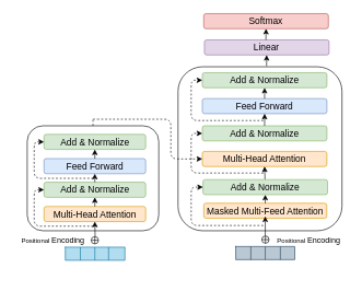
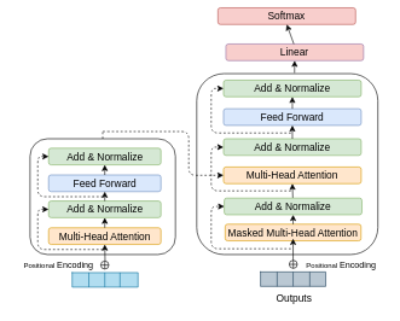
- <mxCell id="30" value="Softmax" style="rounded=1;whiteSpace=wrap;html=1;fontSize=14;fillColor=#f8cecc;strokeColor=#b85450;" vertex="1" parent="1"><mxGeometry x="310.25" y="20" width="190" height="23" as="geometry" /></mxCell>
+ <mxCell id="30" value="Softmax" style="rounded=1;whiteSpace=wrap;html=1;fontSize=14;fillColor=#f8cecc;strokeColor=#b85450;" vertex="1" parent="1"><mxGeometry x="300.25" y="10" width="190" height="23" as="geometry" /></mxCell>
- <mxCell id="31" value="Linear" style="rounded=1;whiteSpace=wrap;html=1;fontSize=14;fillColor=#e1d5e7;strokeColor=#9673a6;" vertex="1" parent="1"><mxGeometry x="311.25" y="60" width="190" height="23" as="geometry" /></mxCell>
+ <mxCell id="31" value="Linear" style="rounded=1;whiteSpace=wrap;html=1;fontSize=14;fillColor=#f8cecc;strokeColor=#9673a6;" vertex="1" parent="1"><mxGeometry x="311.25" y="60" width="190" height="23" as="geometry" /></mxCell>
- <mxCell id="11" value="Masked Multi-Feed Attention" style="rounded=1;whiteSpace=wrap;html=1;fontSize=14;fillColor=#ffe6cc;strokeColor=#d79b00;" vertex="1" parent="1"><mxGeometry x="310.25" y="309" width="187.5" height="23" as="geometry" /></mxCell>
+ <mxCell id="11" value="Masked Multi-Head Attention" style="rounded=1;whiteSpace=wrap;html=1;fontSize=14;fillColor=#ffe6cc;strokeColor=#d79b00;" vertex="1" parent="1"><mxGeometry x="310.25" y="309" width="187.5" height="23" as="geometry" /></mxCell>
+ <mxCell id="48" value="Outputs" style="text;html=1;align=center;verticalAlign=middle;resizable=0;points=[];autosize=1;strokeColor=none;fillColor=none;fontSize=14;" vertex="1" parent="1"><mxGeometry x="375.25" y="401" width="60" height="20" as="geometry" /></mxCell>
